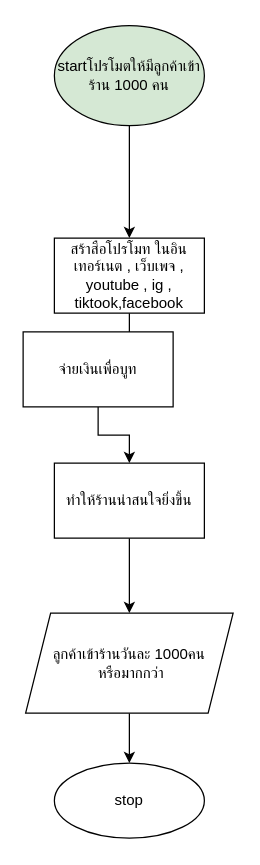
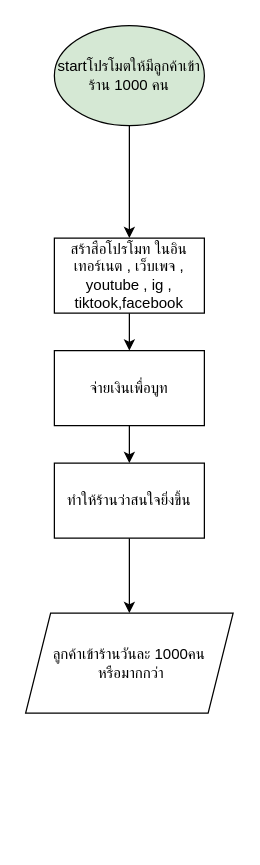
- <mxCell id="7" value="จ่ายเงินเพื่อบูท" style="whiteSpace=wrap;html=1;" vertex="1" parent="1"><mxGeometry x="18" y="265" width="120" height="60" as="geometry" /></mxCell>
+ <mxCell id="7" value="จ่ายเงินเพื่อบูท" style="whiteSpace=wrap;html=1;" vertex="1" parent="1"><mxGeometry x="43" y="280" width="120" height="60" as="geometry" /></mxCell>
- <mxCell id="9" value="ทำให้ร้านน่าสนใจยิ่งขึ้น" style="whiteSpace=wrap;html=1;" vertex="1" parent="1"><mxGeometry x="43" y="370" width="120" height="60" as="geometry" /></mxCell>
+ <mxCell id="9" value="ทำให้ร้านว่าสนใจยิ่งขึ้น" style="whiteSpace=wrap;html=1;" vertex="1" parent="1"><mxGeometry x="43" y="370" width="120" height="60" as="geometry" /></mxCell>
- <mxCell id="10" value="" style="edgeStyle=orthogonalEdgeStyle;rounded=0;orthogonalLoop=1;jettySize=auto;html=1;" edge="1" parent="1" source="11" target="12"><mxGeometry relative="1" as="geometry" /></mxCell>
- <mxCell id="12" value="stop" style="ellipse;whiteSpace=wrap;html=1;" vertex="1" parent="1"><mxGeometry x="43" y="610" width="120" height="60" as="geometry" /></mxCell>
